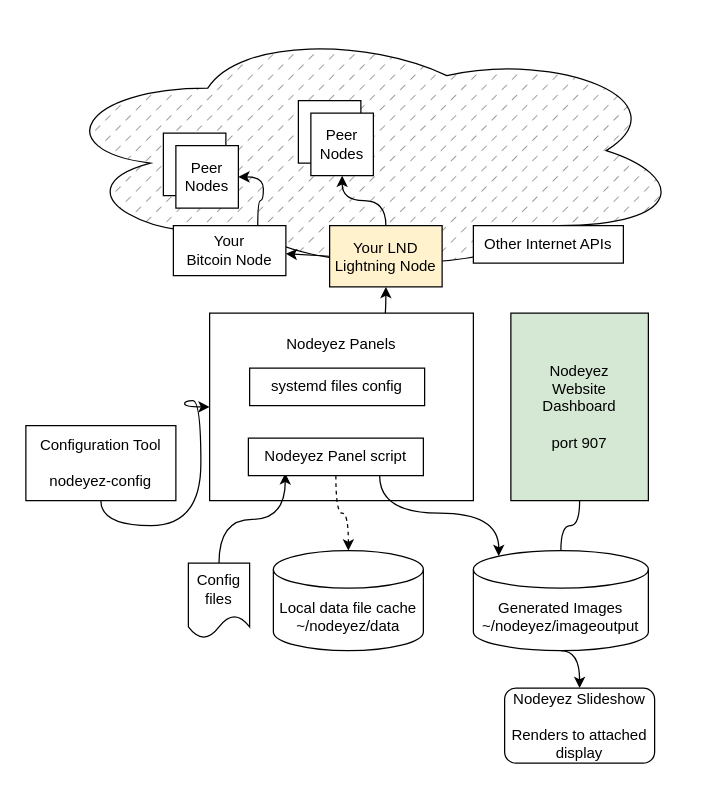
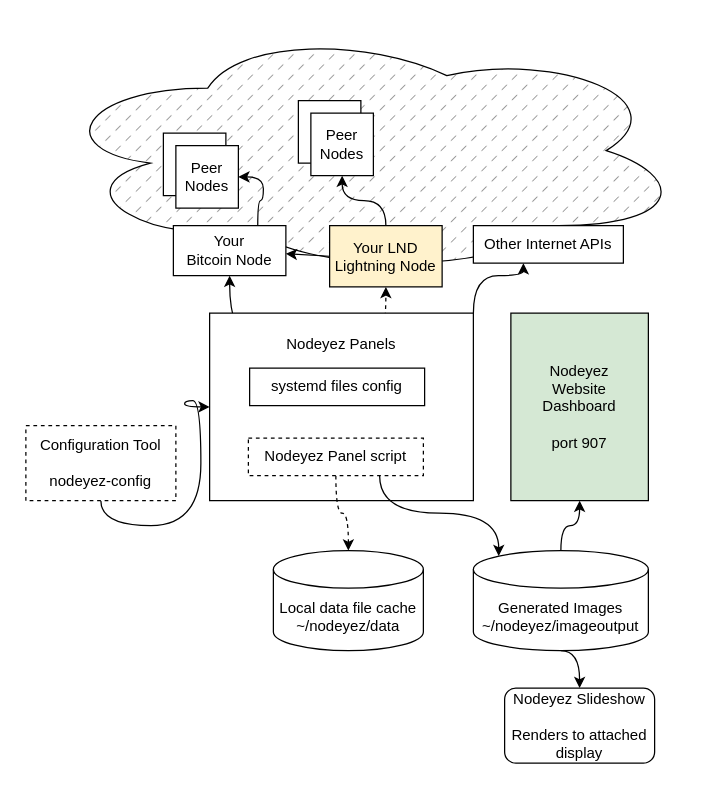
+ <mxCell id="9" style="edgeStyle=orthogonalEdgeStyle;curved=1;rounded=0;orthogonalLoop=1;jettySize=auto;html=1;exitX=1;exitY=0;exitDx=0;exitDy=0;" edge="1" parent="1" source="10" target="14"><mxGeometry relative="1" as="geometry"><Array as="points"><mxPoint x="378" y="220" /><mxPoint x="418" y="220" /></Array></mxGeometry></mxCell>
+ <mxCell id="8" style="edgeStyle=orthogonalEdgeStyle;curved=1;rounded=0;orthogonalLoop=1;jettySize=auto;html=1;entryX=0.5;entryY=1;entryDx=0;entryDy=0;" edge="1" parent="1" source="24" target="28"><mxGeometry relative="1" as="geometry" /></mxCell>
- <mxCell id="7" style="edgeStyle=orthogonalEdgeStyle;curved=1;rounded=0;orthogonalLoop=1;jettySize=auto;html=1;entryX=0.5;entryY=1;entryDx=0;entryDy=0;" edge="1" parent="1" source="24" target="13"><mxGeometry relative="1" as="geometry" /></mxCell>
+ <mxCell id="7" style="edgeStyle=orthogonalEdgeStyle;curved=1;rounded=0;orthogonalLoop=1;jettySize=auto;html=1;entryX=0.5;entryY=1;entryDx=0;entryDy=0;dashed=1;" edge="1" parent="1" source="24" target="13"><mxGeometry relative="1" as="geometry" /></mxCell>
- <mxCell id="24" value="Nodeyez Panel script" style="rounded=0;whiteSpace=wrap;html=1;" vertex="1" parent="1"><mxGeometry x="198" y="350" width="140" height="30" as="geometry" /></mxCell>
+ <mxCell id="24" value="Nodeyez Panel script" style="rounded=0;whiteSpace=wrap;html=1;dashed=1;" vertex="1" parent="1"><mxGeometry x="198" y="350" width="140" height="30" as="geometry" /></mxCell>
- <mxCell id="30" value="&lt;div&gt;Configuration Tool&lt;/div&gt;&lt;div&gt;&lt;br&gt;&lt;/div&gt;&lt;div&gt;nodeyez-config&lt;br&gt;&lt;/div&gt;" style="rounded=0;whiteSpace=wrap;html=1;" vertex="1" parent="1"><mxGeometry x="20" y="340" width="120" height="60" as="geometry" /></mxCell>
+ <mxCell id="30" value="&lt;div&gt;Configuration Tool&lt;/div&gt;&lt;div&gt;&lt;br&gt;&lt;/div&gt;&lt;div&gt;nodeyez-config&lt;br&gt;&lt;/div&gt;" style="rounded=0;whiteSpace=wrap;html=1;dashed=1;" vertex="1" parent="1"><mxGeometry x="20" y="340" width="120" height="60" as="geometry" /></mxCell>
- <mxCell id="17" style="edgeStyle=orthogonalEdgeStyle;curved=1;rounded=0;orthogonalLoop=1;jettySize=auto;html=1;endArrow=none;" edge="1" parent="1" source="19" target="25"><mxGeometry relative="1" as="geometry" /></mxCell>
+ <mxCell id="17" style="edgeStyle=orthogonalEdgeStyle;curved=1;rounded=0;orthogonalLoop=1;jettySize=auto;html=1;" edge="1" parent="1" source="19" target="25"><mxGeometry relative="1" as="geometry" /></mxCell>
- <mxCell id="15" style="edgeStyle=orthogonalEdgeStyle;curved=1;rounded=0;orthogonalLoop=1;jettySize=auto;html=1;exitX=0.5;exitY=0;exitDx=0;exitDy=0;entryX=0.211;entryY=0.939;entryDx=0;entryDy=0;entryPerimeter=0;" edge="1" parent="1" source="16" target="24"><mxGeometry relative="1" as="geometry" /></mxCell>
- <mxCell id="16" value="&lt;div&gt;Config&lt;/div&gt;&lt;div&gt;files&lt;/div&gt;" style="shape=document;whiteSpace=wrap;html=1;boundedLbl=1;" vertex="1" parent="1"><mxGeometry x="150" y="450" width="49" height="60" as="geometry" /></mxCell>
